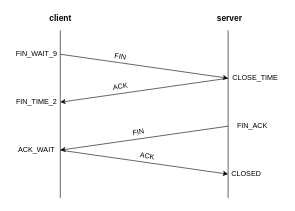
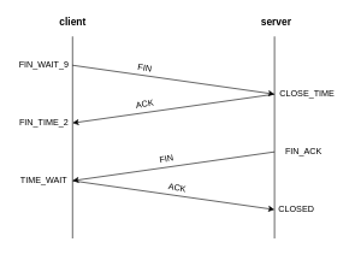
- <mxCell id="18" value="ACK_WAIT" style="text;html=1;resizable=0;autosize=1;align=center;verticalAlign=middle;points=[];fillColor=none;strokeColor=none;rounded=0;" vertex="1" parent="1"><mxGeometry x="20" y="240" width="80" height="20" as="geometry" /></mxCell>
+ <mxCell id="18" value="TIME_WAIT" style="text;html=1;resizable=0;autosize=1;align=center;verticalAlign=middle;points=[];fillColor=none;strokeColor=none;rounded=0;" vertex="1" parent="1"><mxGeometry x="20" y="240" width="80" height="20" as="geometry" /></mxCell>
